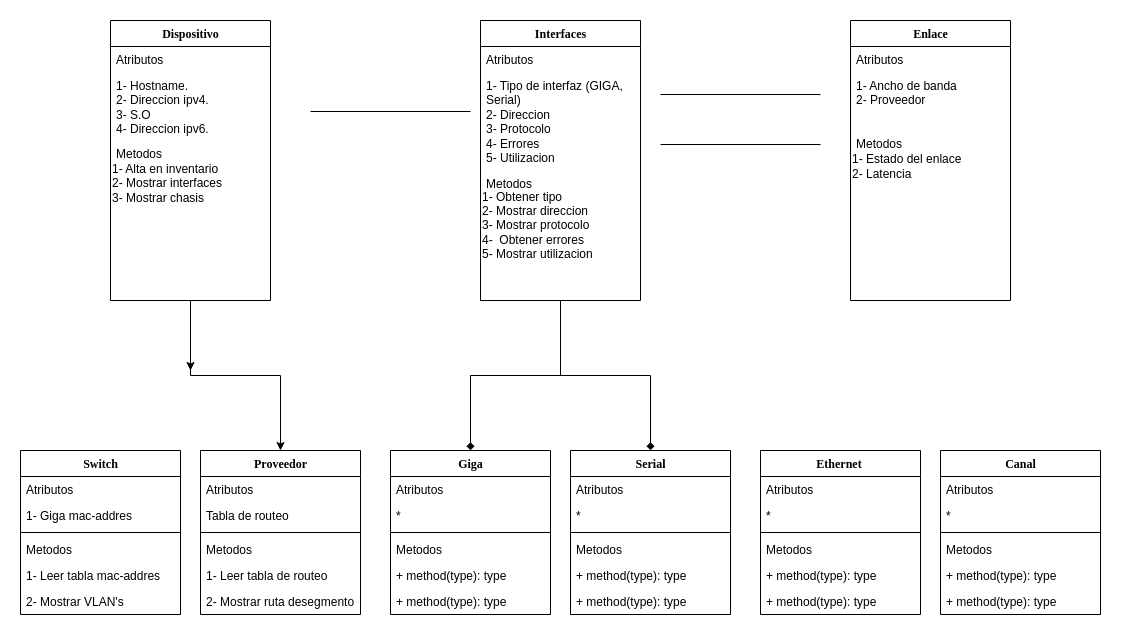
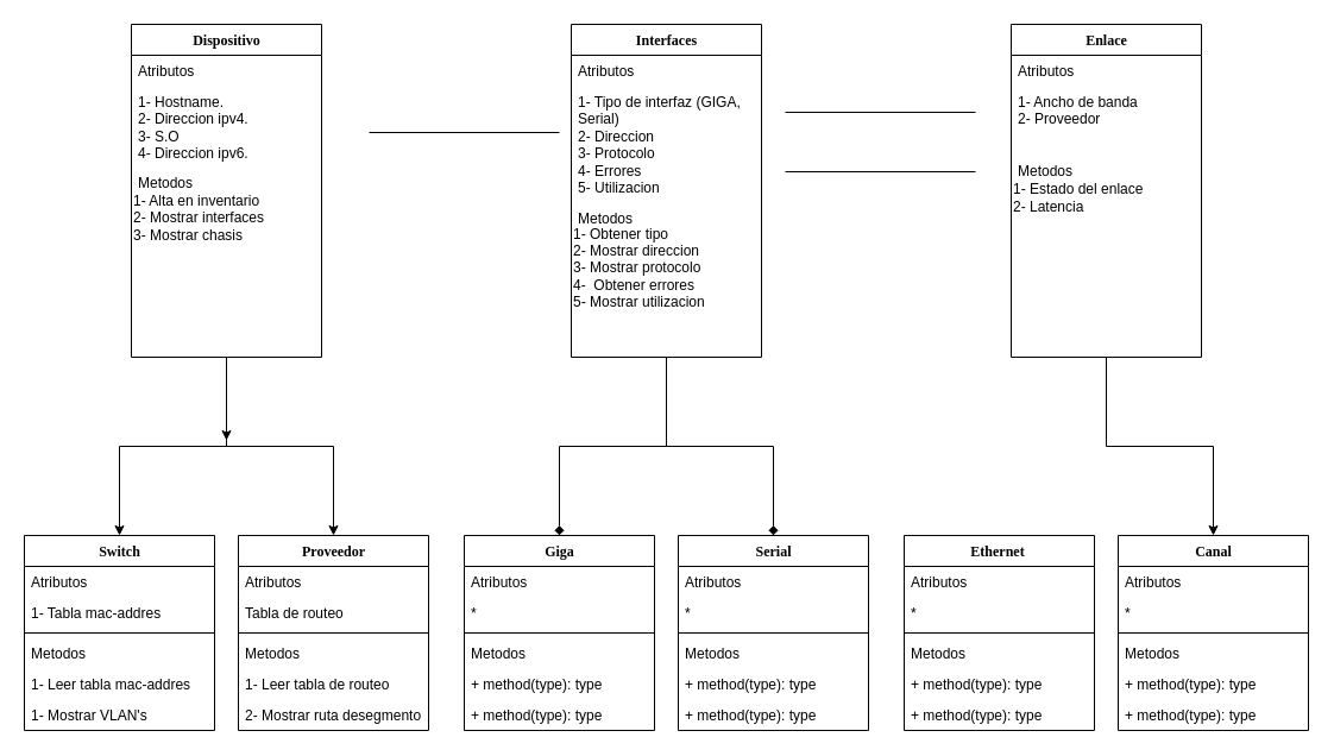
+ <mxCell id="3" style="edgeStyle=orthogonalEdgeStyle;rounded=0;orthogonalLoop=1;jettySize=auto;html=1;exitX=0.5;exitY=1;exitDx=0;exitDy=0;" parent="1" source="8" target="31" edge="1"><mxGeometry relative="1" as="geometry" /></mxCell>
+ <mxCell id="6" style="edgeStyle=orthogonalEdgeStyle;rounded=0;orthogonalLoop=1;jettySize=auto;html=1;exitX=0.5;exitY=1;exitDx=0;exitDy=0;entryX=0.5;entryY=0;entryDx=0;entryDy=0;" parent="1" source="18" target="59" edge="1"><mxGeometry relative="1" as="geometry" /></mxCell>
- <mxCell id="33" value="1- Giga mac-addres" style="text;html=1;strokeColor=none;fillColor=none;align=left;verticalAlign=top;spacingLeft=4;spacingRight=4;whiteSpace=wrap;overflow=hidden;rotatable=0;points=[[0,0.5],[1,0.5]];portConstraint=eastwest;" parent="31" vertex="1"><mxGeometry y="52" width="160" height="26" as="geometry" /></mxCell>
+ <mxCell id="33" value="1- Tabla mac-addres" style="text;html=1;strokeColor=none;fillColor=none;align=left;verticalAlign=top;spacingLeft=4;spacingRight=4;whiteSpace=wrap;overflow=hidden;rotatable=0;points=[[0,0.5],[1,0.5]];portConstraint=eastwest;" parent="31" vertex="1"><mxGeometry y="52" width="160" height="26" as="geometry" /></mxCell>
- <mxCell id="37" value="2- Mostrar VLAN's" style="text;html=1;strokeColor=none;fillColor=none;align=left;verticalAlign=top;spacingLeft=4;spacingRight=4;whiteSpace=wrap;overflow=hidden;rotatable=0;points=[[0,0.5],[1,0.5]];portConstraint=eastwest;" parent="31" vertex="1"><mxGeometry y="138" width="160" height="26" as="geometry" /></mxCell>
+ <mxCell id="37" value="1- Mostrar VLAN's" style="text;html=1;strokeColor=none;fillColor=none;align=left;verticalAlign=top;spacingLeft=4;spacingRight=4;whiteSpace=wrap;overflow=hidden;rotatable=0;points=[[0,0.5],[1,0.5]];portConstraint=eastwest;" parent="31" vertex="1"><mxGeometry y="138" width="160" height="26" as="geometry" /></mxCell>
